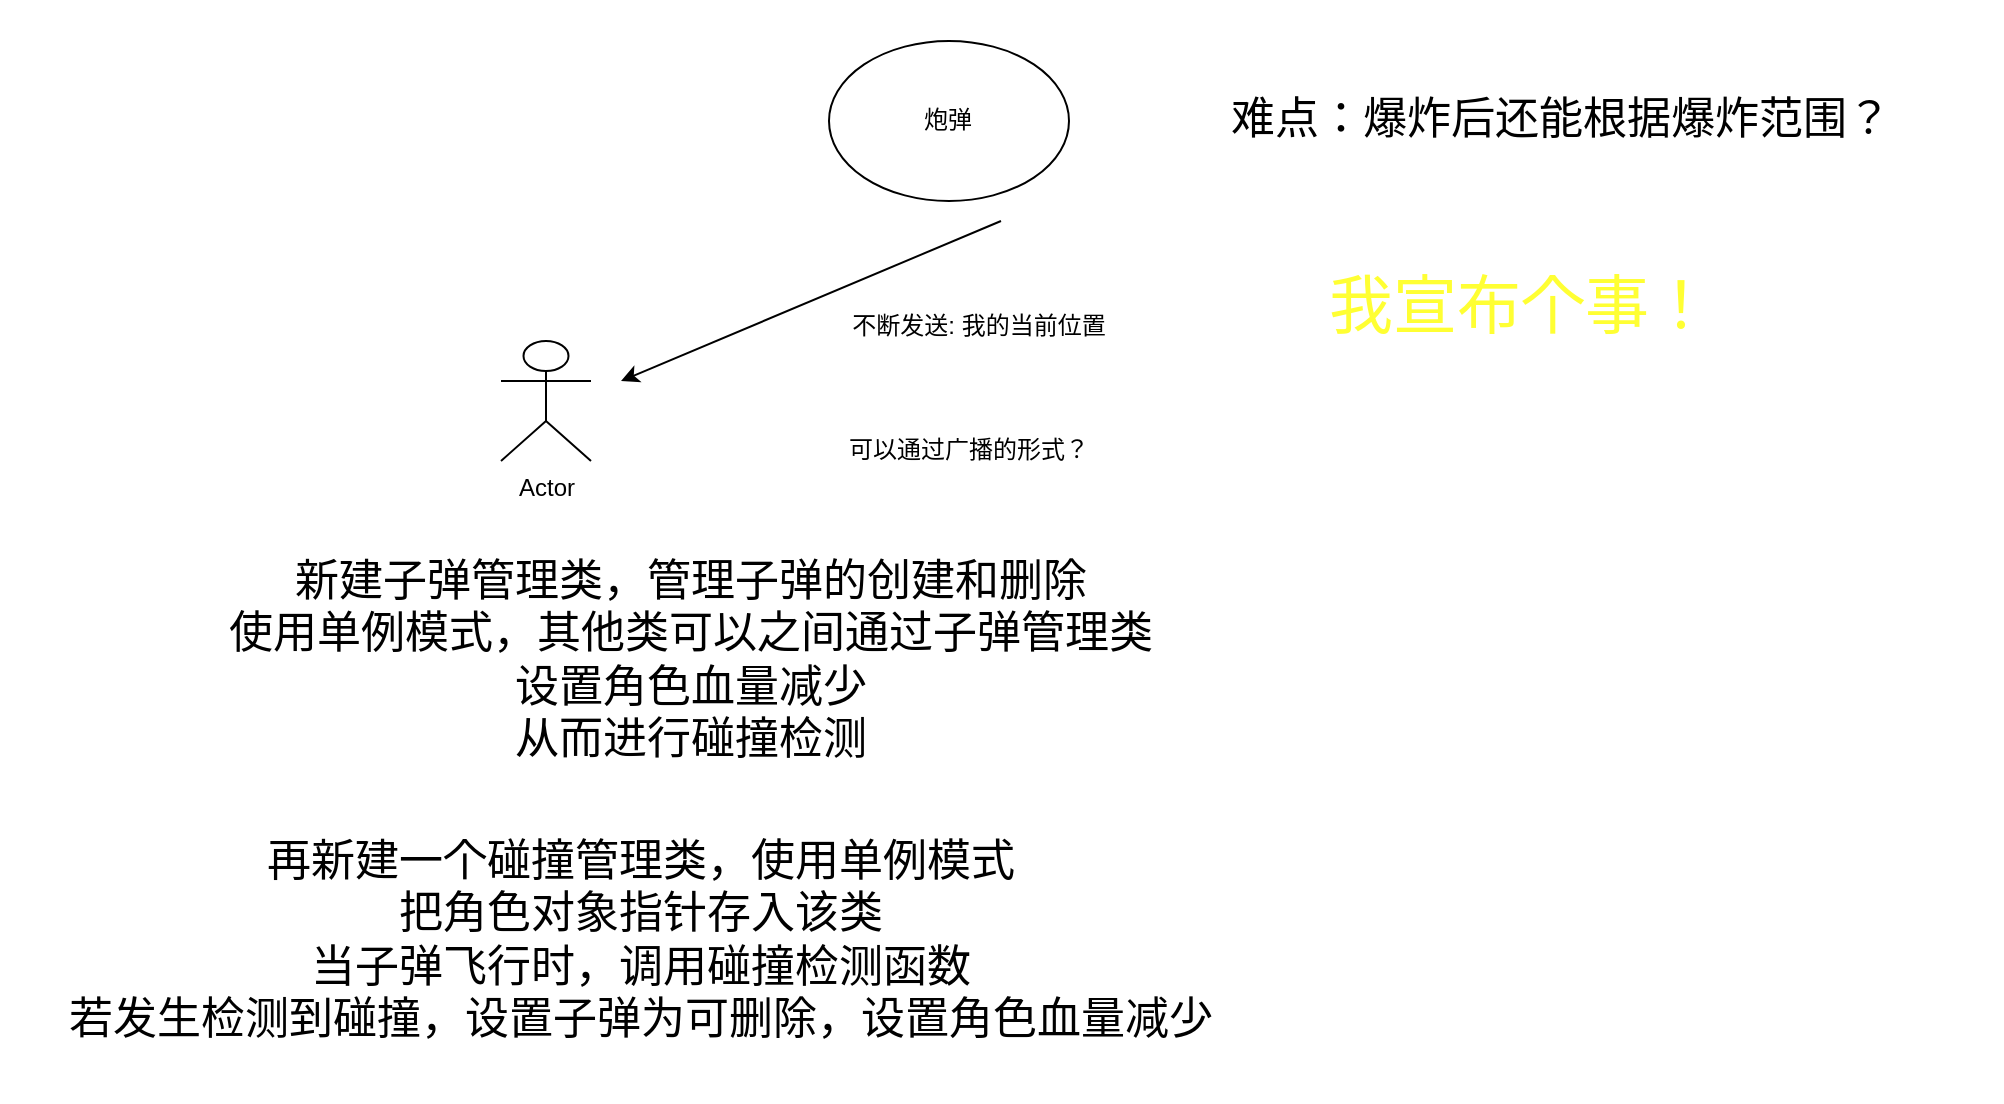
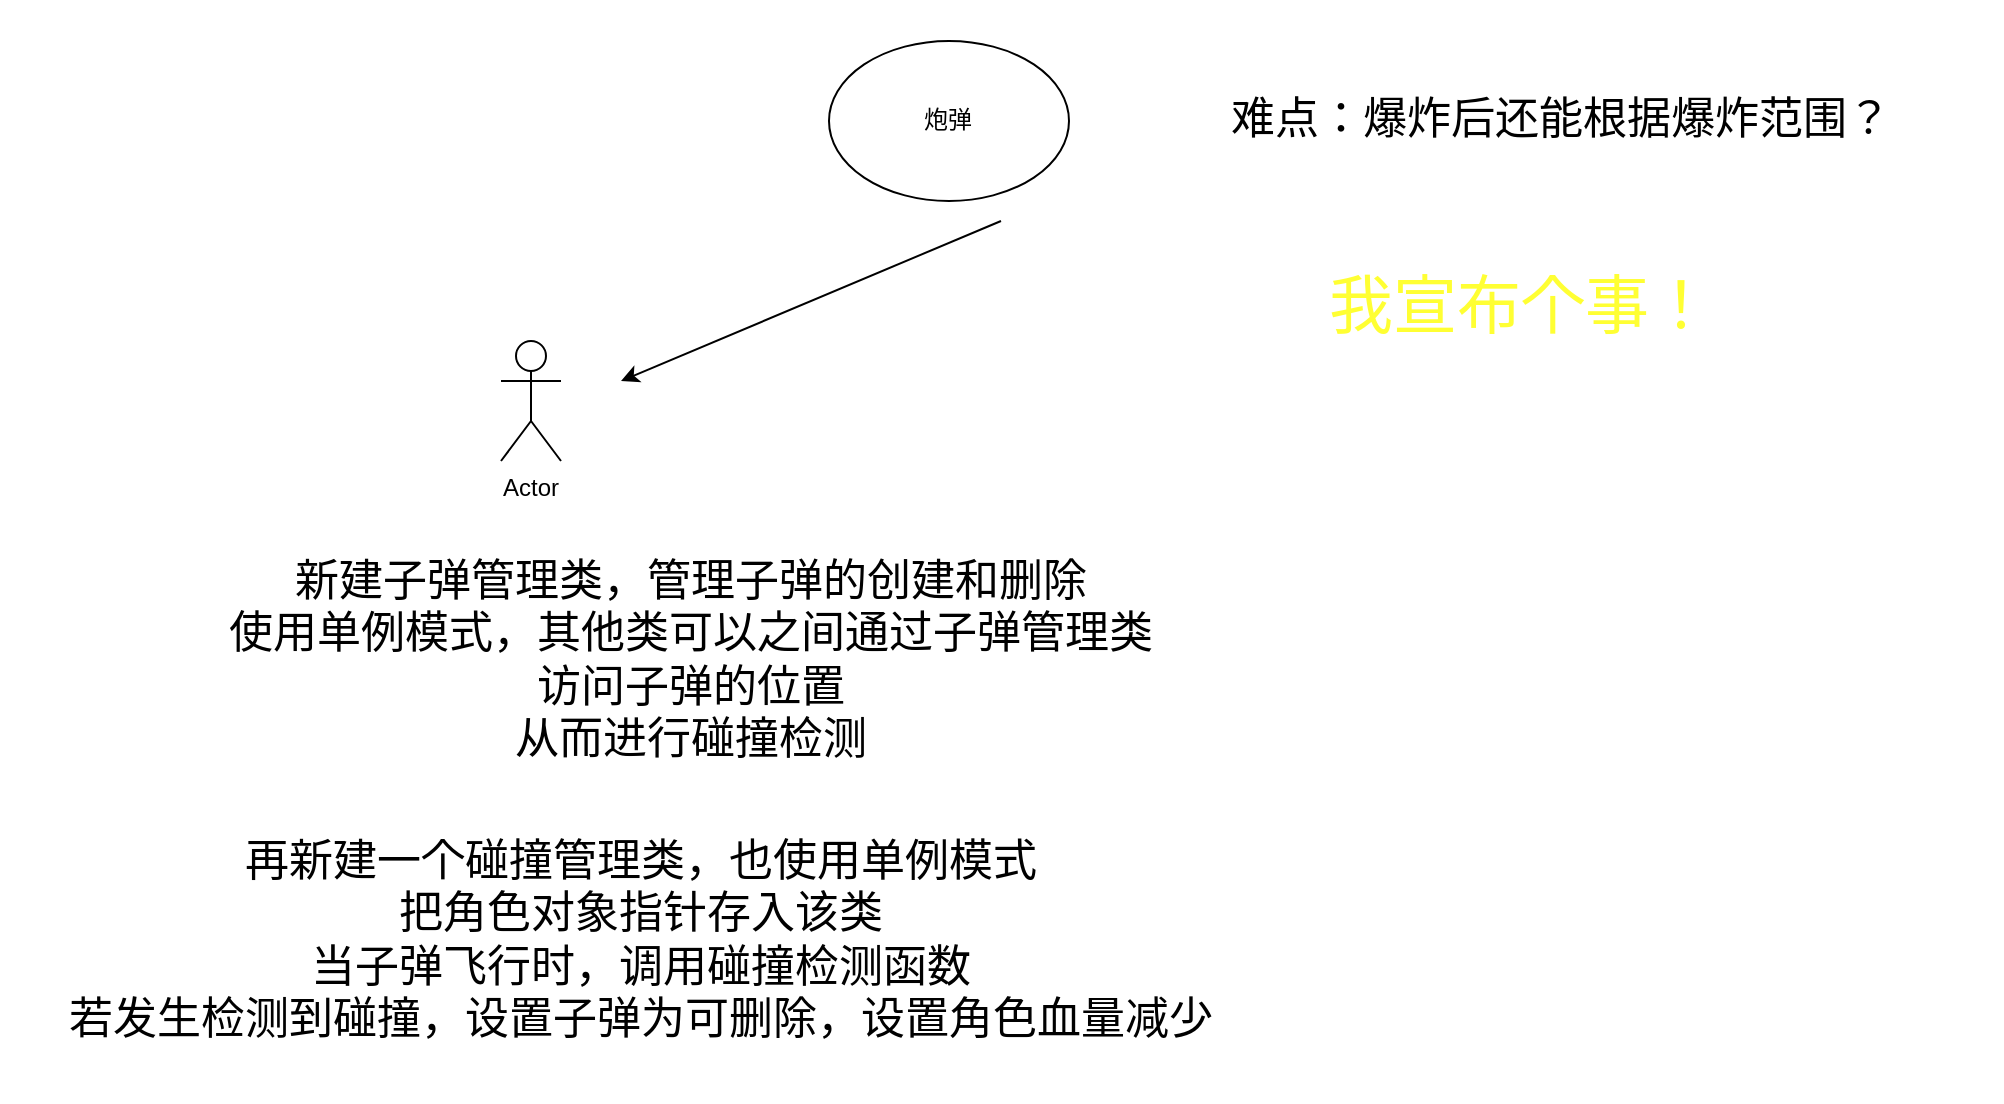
- <mxCell id="5" value="不断发送: 我的当前位置" style="text;html=1;align=center;verticalAlign=middle;resizable=0;points=[];autosize=1;strokeColor=none;fillColor=none;" vertex="1" parent="1"><mxGeometry x="414" y="148" width="150" height="30" as="geometry" /></mxCell>
- <mxCell id="3" value="Actor" style="shape=umlActor;verticalLabelPosition=bottom;verticalAlign=top;html=1;outlineConnect=0;" vertex="1" parent="1"><mxGeometry x="250" y="170" width="45" height="60" as="geometry" /></mxCell>
+ <mxCell id="3" value="Actor" style="shape=umlActor;verticalLabelPosition=bottom;verticalAlign=top;html=1;outlineConnect=0;" vertex="1" parent="1"><mxGeometry x="250" y="170" width="30" height="60" as="geometry" /></mxCell>
- <mxCell id="9" value="可以通过广播的形式？" style="text;html=1;align=center;verticalAlign=middle;resizable=0;points=[];autosize=1;strokeColor=none;fillColor=none;" vertex="1" parent="1"><mxGeometry x="414" y="210" width="140" height="30" as="geometry" /></mxCell>
- <mxCell id="10" value="新建子弹管理类，管理子弹的创建和删除&lt;div style=&quot;font-size: 22px;&quot;&gt;使用单例模式，其他类可以之间通过子弹管理类&lt;/div&gt;&lt;div style=&quot;font-size: 22px;&quot;&gt;设置角色血量减少&lt;/div&gt;&lt;div style=&quot;font-size: 22px;&quot;&gt;从而进行碰撞检测&lt;/div&gt;" style="text;html=1;align=center;verticalAlign=middle;resizable=0;points=[];autosize=1;strokeColor=none;fillColor=none;fontSize=22;" vertex="1" parent="1"><mxGeometry x="100" y="270" width="490" height="120" as="geometry" /></mxCell>
+ <mxCell id="10" value="新建子弹管理类，管理子弹的创建和删除&lt;div style=&quot;font-size: 22px;&quot;&gt;使用单例模式，其他类可以之间通过子弹管理类&lt;/div&gt;&lt;div style=&quot;font-size: 22px;&quot;&gt;访问子弹的位置&lt;/div&gt;&lt;div style=&quot;font-size: 22px;&quot;&gt;从而进行碰撞检测&lt;/div&gt;" style="text;html=1;align=center;verticalAlign=middle;resizable=0;points=[];autosize=1;strokeColor=none;fillColor=none;fontSize=22;" vertex="1" parent="1"><mxGeometry x="100" y="270" width="490" height="120" as="geometry" /></mxCell>
- <mxCell id="11" value="再新建一个碰撞管理类，使用单例模式&lt;div style=&quot;font-size: 22px;&quot;&gt;把角色对象指针存入该类&lt;/div&gt;&lt;div style=&quot;font-size: 22px;&quot;&gt;当子弹飞行时，调用碰撞检测函数&lt;/div&gt;&lt;div style=&quot;font-size: 22px;&quot;&gt;若发生检测到碰撞，设置子弹为可删除，设置角色血量减少&lt;/div&gt;" style="text;html=1;align=center;verticalAlign=middle;resizable=0;points=[];autosize=1;strokeColor=none;fillColor=none;fontSize=22;" vertex="1" parent="1"><mxGeometry x="20" y="410" width="600" height="120" as="geometry" /></mxCell>
+ <mxCell id="11" value="再新建一个碰撞管理类，也使用单例模式&lt;div style=&quot;font-size: 22px;&quot;&gt;把角色对象指针存入该类&lt;/div&gt;&lt;div style=&quot;font-size: 22px;&quot;&gt;当子弹飞行时，调用碰撞检测函数&lt;/div&gt;&lt;div style=&quot;font-size: 22px;&quot;&gt;若发生检测到碰撞，设置子弹为可删除，设置角色血量减少&lt;/div&gt;" style="text;html=1;align=center;verticalAlign=middle;resizable=0;points=[];autosize=1;strokeColor=none;fillColor=none;fontSize=22;" vertex="1" parent="1"><mxGeometry x="20" y="410" width="600" height="120" as="geometry" /></mxCell>
